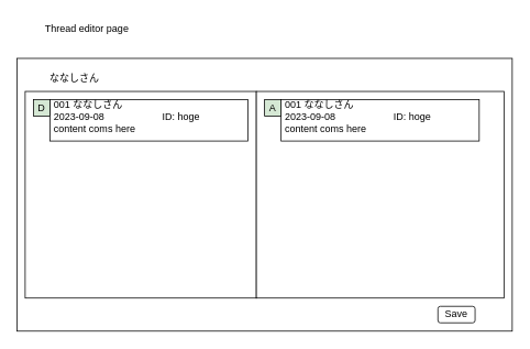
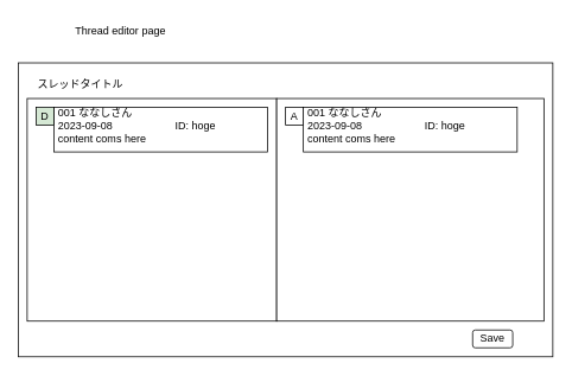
- <mxCell id="15" value="Thread editor page" style="text;html=1;strokeColor=none;fillColor=none;align=center;verticalAlign=middle;whiteSpace=wrap;rounded=0;" vertex="1" parent="1"><mxGeometry x="20" y="20" width="170" height="30" as="geometry" /></mxCell>
+ <mxCell id="15" value="Thread editor page" style="text;html=1;strokeColor=none;fillColor=none;align=center;verticalAlign=middle;whiteSpace=wrap;rounded=0;" vertex="1" parent="1"><mxGeometry x="50" y="20" width="170" height="30" as="geometry" /></mxCell>
- <mxCell id="6" value="ななしさん" style="text;html=1;strokeColor=none;fillColor=none;align=center;verticalAlign=middle;whiteSpace=wrap;rounded=0;" vertex="1" parent="1"><mxGeometry x="30" y="80" width="120" height="30" as="geometry" /></mxCell>
+ <mxCell id="6" value="スレッドタイトル" style="text;html=1;strokeColor=none;fillColor=none;align=center;verticalAlign=middle;whiteSpace=wrap;rounded=0;" vertex="1" parent="1"><mxGeometry x="30" y="80" width="120" height="30" as="geometry" /></mxCell>
- <mxCell id="13" value="A" style="rounded=0;whiteSpace=wrap;html=1;fillColor=#d5e8d4;" vertex="1" parent="1"><mxGeometry x="320" y="120" width="20" height="20" as="geometry" /></mxCell>
+ <mxCell id="13" value="A" style="rounded=0;whiteSpace=wrap;html=1;" vertex="1" parent="1"><mxGeometry x="320" y="120" width="20" height="20" as="geometry" /></mxCell>
